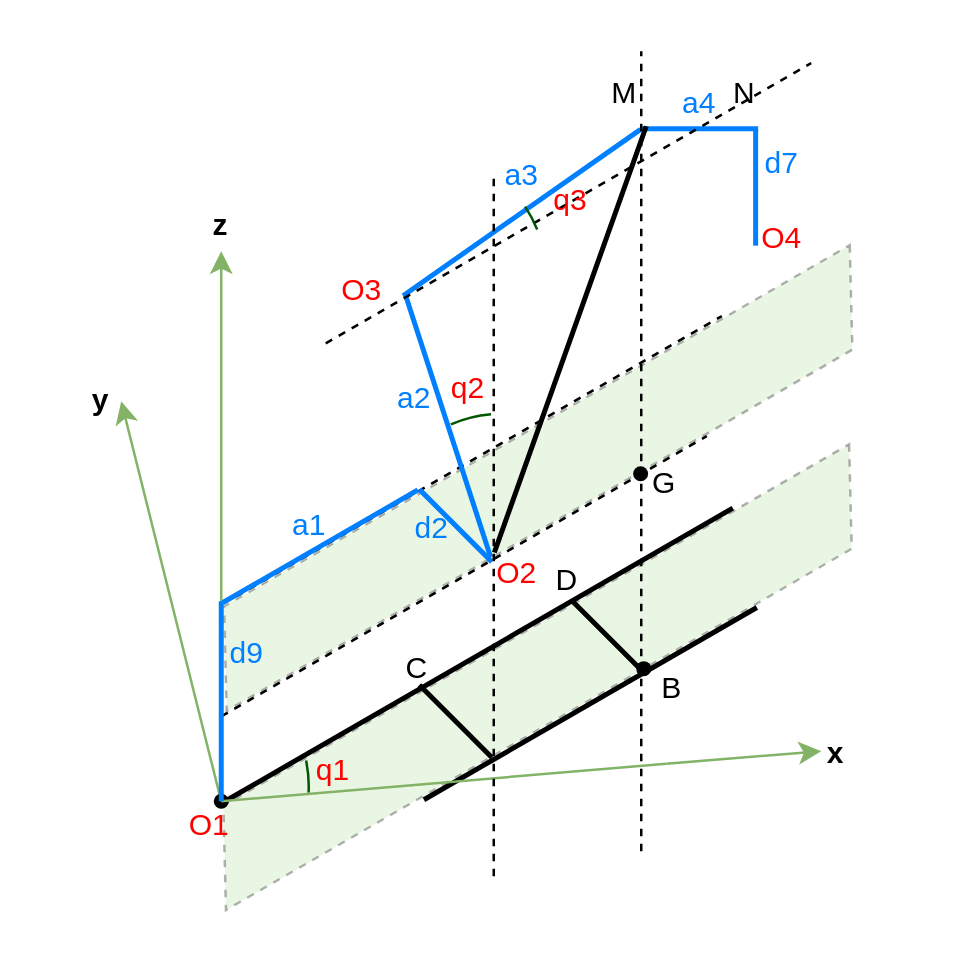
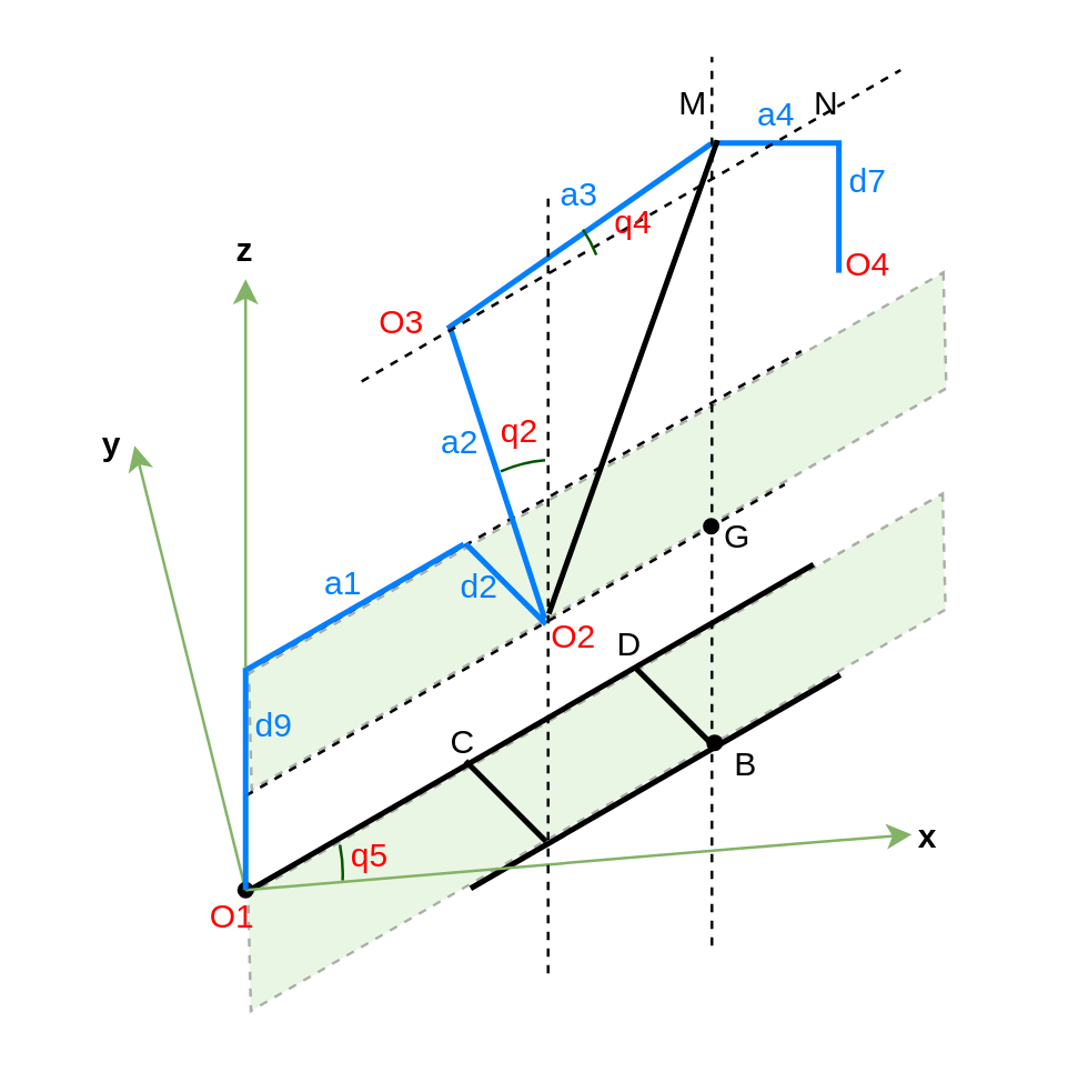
- <mxCell id="51" value="&lt;font color=&quot;#ff0000&quot;&gt;q3&lt;/font&gt;" style="text;html=1;strokeColor=none;fillColor=none;align=center;verticalAlign=middle;whiteSpace=wrap;rounded=0;" vertex="1" parent="1"><mxGeometry x="208" y="70" width="40" height="20" as="geometry" /></mxCell>
+ <mxCell id="51" value="&lt;font color=&quot;#ff0000&quot;&gt;q4&lt;/font&gt;" style="text;html=1;strokeColor=none;fillColor=none;align=center;verticalAlign=middle;whiteSpace=wrap;rounded=0;" vertex="1" parent="1"><mxGeometry x="208" y="70" width="40" height="20" as="geometry" /></mxCell>
- <mxCell id="49" value="&lt;font color=&quot;#ff0000&quot;&gt;q1&lt;/font&gt;" style="text;html=1;strokeColor=none;fillColor=none;align=center;verticalAlign=middle;whiteSpace=wrap;rounded=0;" vertex="1" parent="1"><mxGeometry x="113" y="298" width="40" height="20" as="geometry" /></mxCell>
+ <mxCell id="49" value="&lt;font color=&quot;#ff0000&quot;&gt;q5&lt;/font&gt;" style="text;html=1;strokeColor=none;fillColor=none;align=center;verticalAlign=middle;whiteSpace=wrap;rounded=0;" vertex="1" parent="1"><mxGeometry x="113" y="298" width="40" height="20" as="geometry" /></mxCell>
